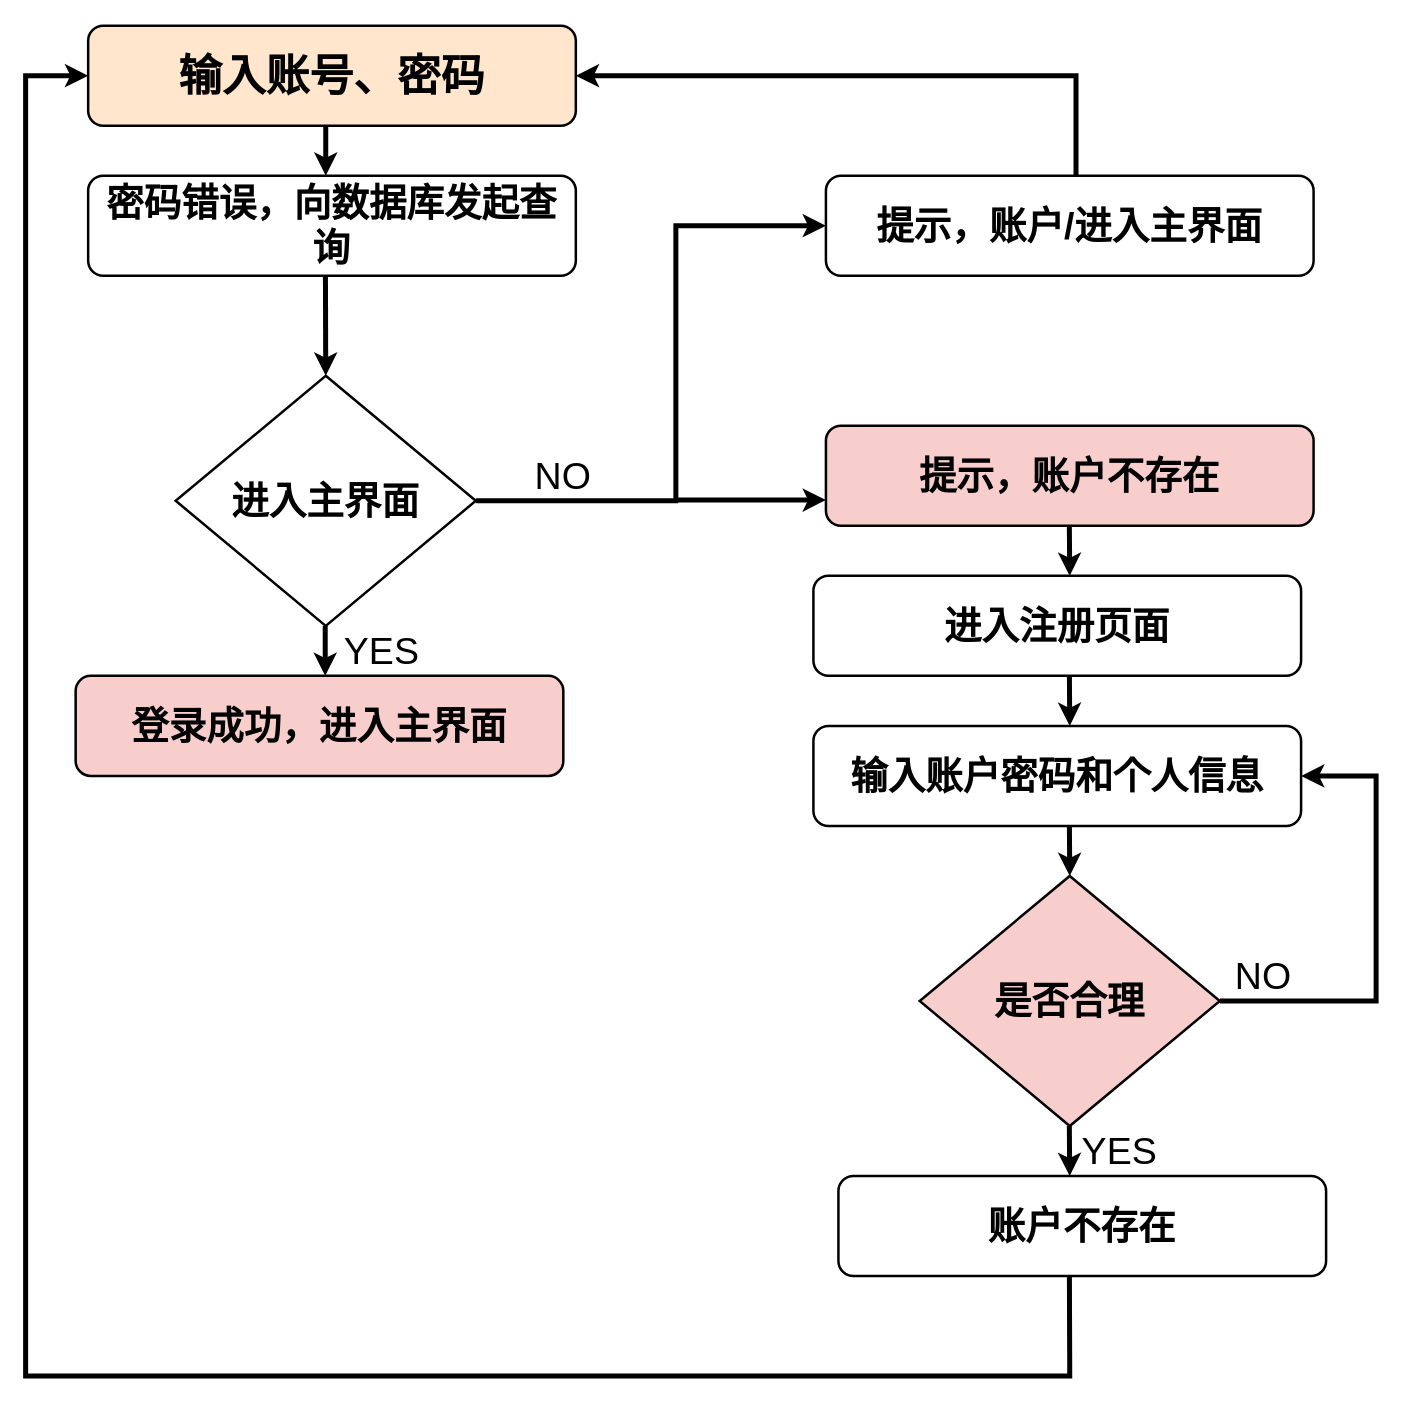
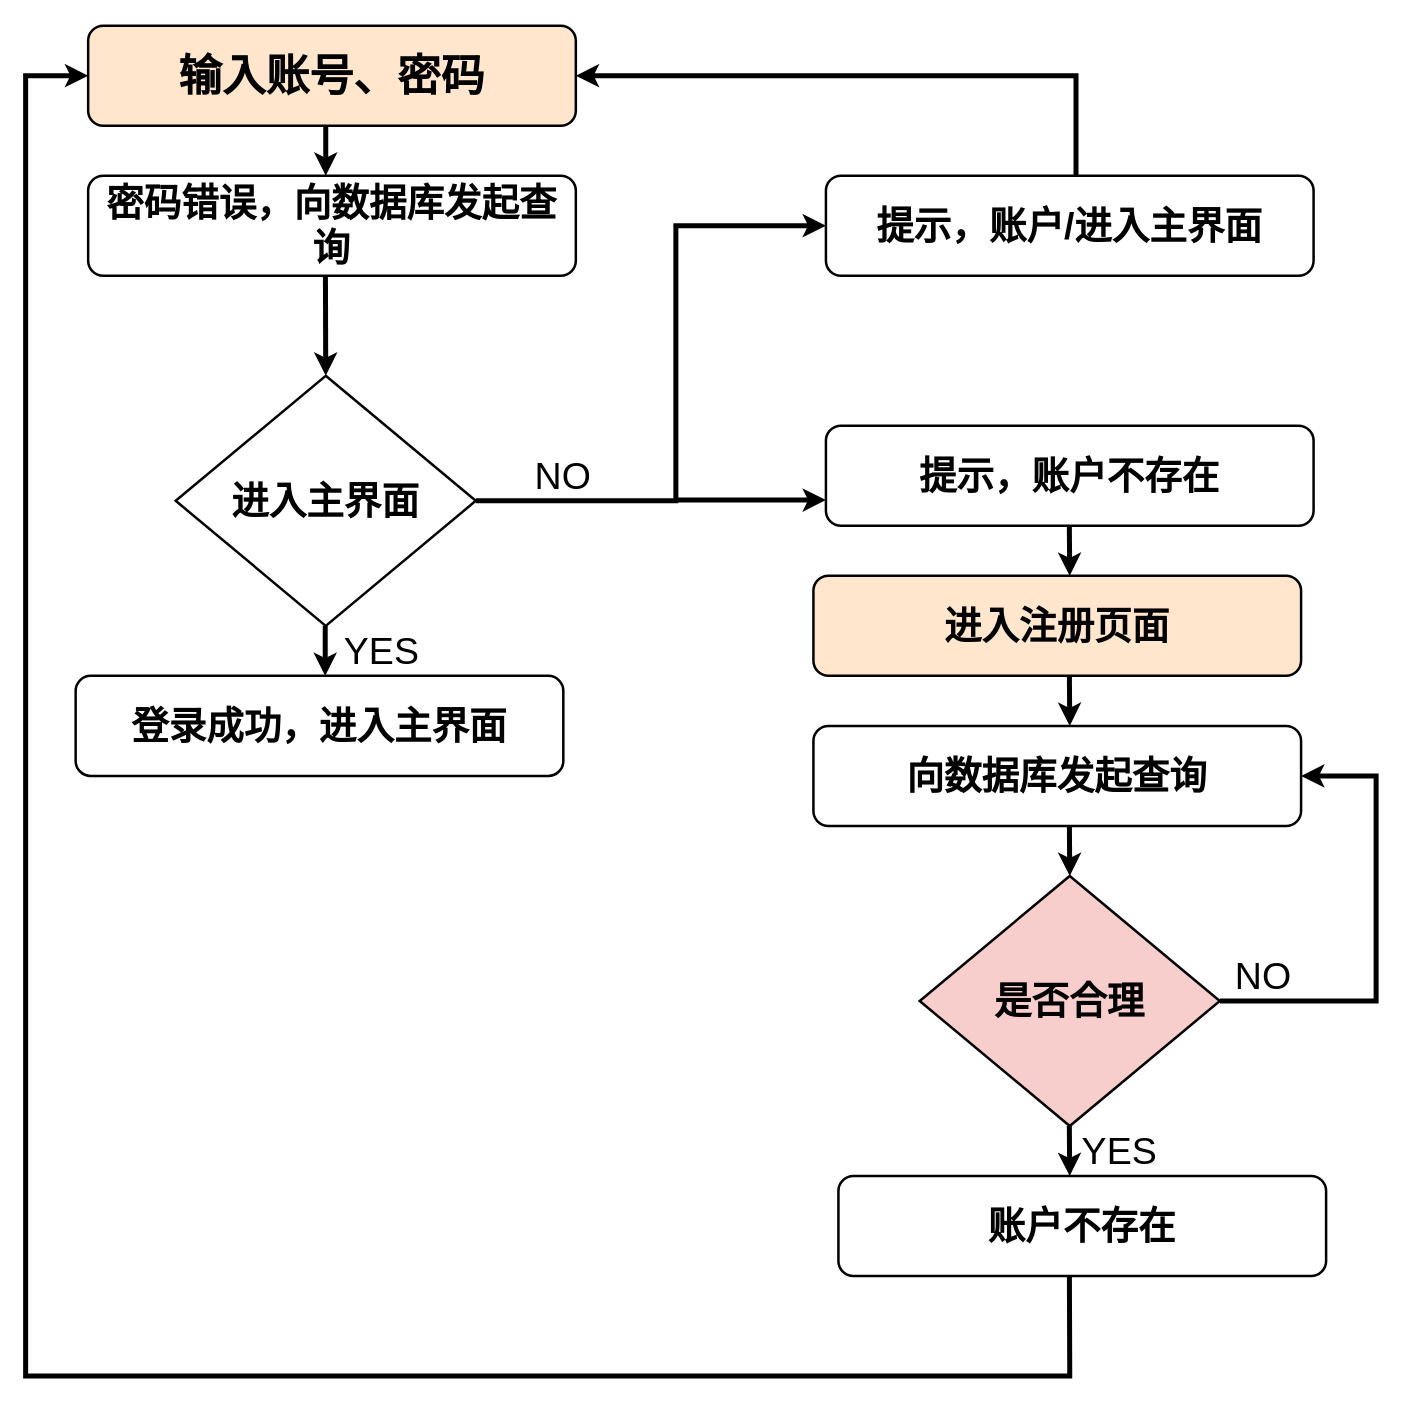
- <mxCell id="15" value="&lt;span style=&quot;font-size: 30px;&quot;&gt;&lt;b&gt;提示，账户不存在&lt;/b&gt;&lt;/span&gt;" style="rounded=1;whiteSpace=wrap;html=1;strokeWidth=2;fillColor=#f8cecc;" vertex="1" parent="1"><mxGeometry x="660" y="340" width="390" height="80" as="geometry" /></mxCell>
+ <mxCell id="15" value="&lt;span style=&quot;font-size: 30px;&quot;&gt;&lt;b&gt;提示，账户不存在&lt;/b&gt;&lt;/span&gt;" style="rounded=1;whiteSpace=wrap;html=1;strokeWidth=2;" vertex="1" parent="1"><mxGeometry x="660" y="340" width="390" height="80" as="geometry" /></mxCell>
- <mxCell id="17" value="&lt;span style=&quot;font-size: 30px;&quot;&gt;&lt;b&gt;进入注册页面&lt;/b&gt;&lt;/span&gt;" style="rounded=1;whiteSpace=wrap;html=1;strokeWidth=2;" vertex="1" parent="1"><mxGeometry x="650" y="460" width="390" height="80" as="geometry" /></mxCell>
+ <mxCell id="17" value="&lt;span style=&quot;font-size: 30px;&quot;&gt;&lt;b&gt;进入注册页面&lt;/b&gt;&lt;/span&gt;" style="rounded=1;whiteSpace=wrap;html=1;strokeWidth=2;fillColor=#ffe6cc;" vertex="1" parent="1"><mxGeometry x="650" y="460" width="390" height="80" as="geometry" /></mxCell>
- <mxCell id="9" value="&lt;span style=&quot;font-size: 30px;&quot;&gt;&lt;b&gt;登录成功，进入主界面&lt;/b&gt;&lt;/span&gt;" style="rounded=1;whiteSpace=wrap;html=1;strokeWidth=2;fillColor=#f8cecc;" parent="1" vertex="1"><mxGeometry x="60" y="540" width="390" height="80" as="geometry" /></mxCell>
+ <mxCell id="9" value="&lt;span style=&quot;font-size: 30px;&quot;&gt;&lt;b&gt;登录成功，进入主界面&lt;/b&gt;&lt;/span&gt;" style="rounded=1;whiteSpace=wrap;html=1;strokeWidth=2;" parent="1" vertex="1"><mxGeometry x="60" y="540" width="390" height="80" as="geometry" /></mxCell>
- <mxCell id="19" value="&lt;span style=&quot;font-size: 30px;&quot;&gt;&lt;b&gt;输入账户密码和个人信息&lt;/b&gt;&lt;/span&gt;" style="rounded=1;whiteSpace=wrap;html=1;strokeWidth=2;" vertex="1" parent="1"><mxGeometry x="650" y="580" width="390" height="80" as="geometry" /></mxCell>
+ <mxCell id="19" value="&lt;span style=&quot;font-size: 30px;&quot;&gt;&lt;b&gt;向数据库发起查询&lt;/b&gt;&lt;/span&gt;" style="rounded=1;whiteSpace=wrap;html=1;strokeWidth=2;" vertex="1" parent="1"><mxGeometry x="650" y="580" width="390" height="80" as="geometry" /></mxCell>
